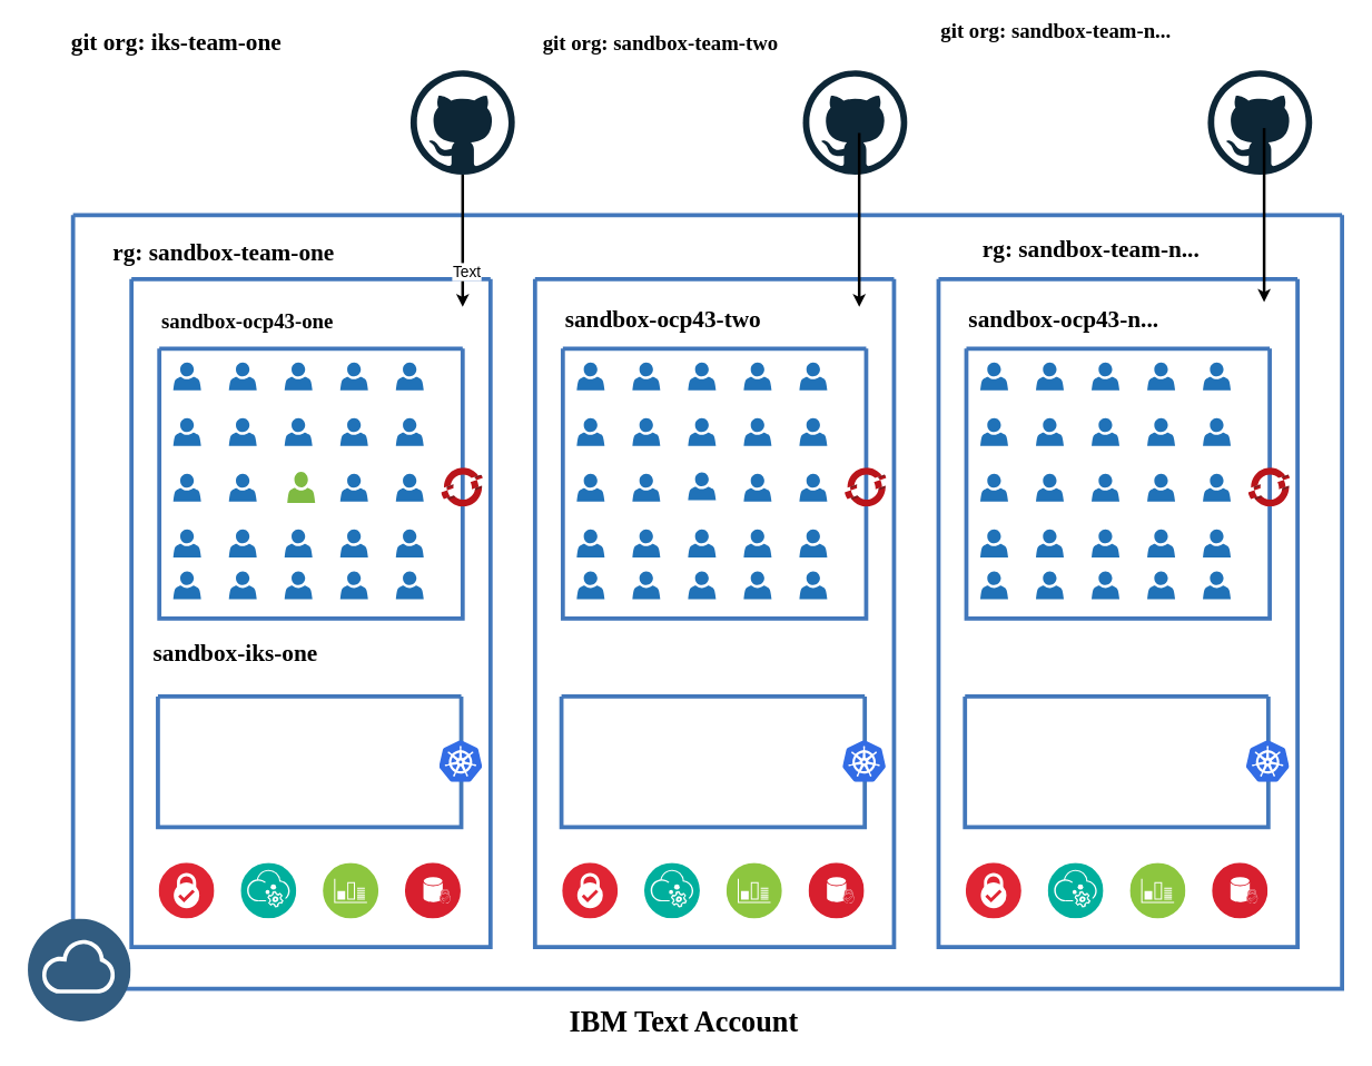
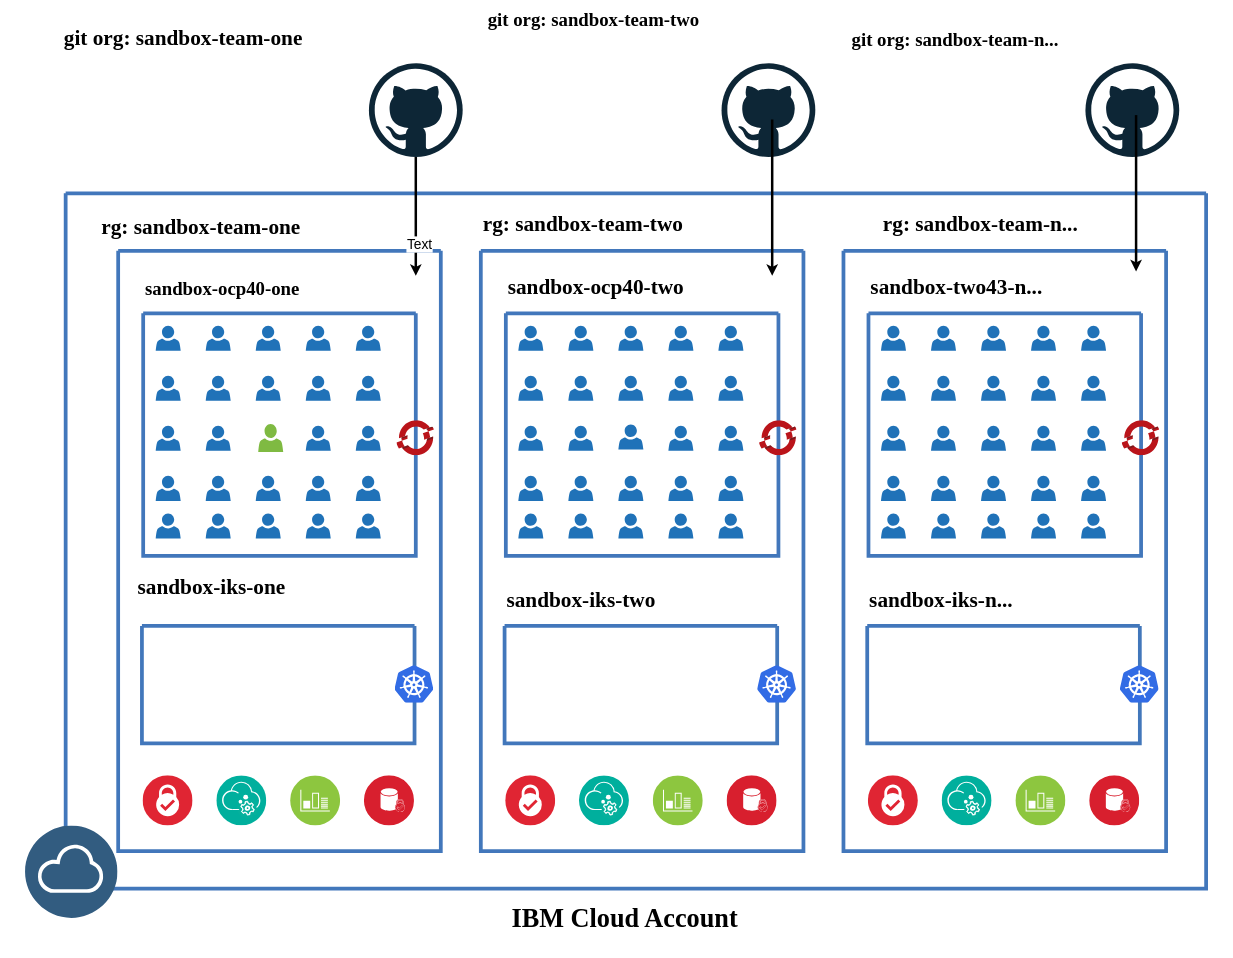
- <mxCell id="123" value="git org: sandbox-team-n..." style="text;html=1;strokeColor=none;fillColor=none;align=left;verticalAlign=middle;whiteSpace=wrap;rounded=0;fontStyle=1;fontFamily=Verdana;fontSize=15;" parent="1" vertex="1"><mxGeometry x="674" y="11" width="280" height="20" as="geometry" /></mxCell>
+ <mxCell id="123" value="git org: sandbox-team-n..." style="text;html=1;strokeColor=none;fillColor=none;align=left;verticalAlign=middle;whiteSpace=wrap;rounded=0;fontStyle=1;fontFamily=Verdana;fontSize=15;" parent="1" vertex="1"><mxGeometry x="679" y="21" width="280" height="20" as="geometry" /></mxCell>
- <mxCell id="121" value="git org: sandbox-team-two" style="text;html=1;strokeColor=none;fillColor=none;align=left;verticalAlign=middle;whiteSpace=wrap;rounded=0;fontStyle=1;fontFamily=Verdana;fontSize=15;" parent="1" vertex="1"><mxGeometry x="388" y="20" width="271" height="20" as="geometry" /></mxCell>
+ <mxCell id="121" value="git org: sandbox-team-two" style="text;html=1;strokeColor=none;fillColor=none;align=left;verticalAlign=middle;whiteSpace=wrap;rounded=0;fontStyle=1;fontFamily=Verdana;fontSize=15;" parent="1" vertex="1"><mxGeometry x="388" y="5" width="271" height="20" as="geometry" /></mxCell>
- <mxCell id="119" value="git org: iks-team-one" style="text;html=1;strokeColor=none;fillColor=none;align=left;verticalAlign=middle;whiteSpace=wrap;rounded=0;fontStyle=1;fontFamily=Verdana;fontSize=17;" parent="1" vertex="1"><mxGeometry x="49" y="21" width="292" height="20" as="geometry" /></mxCell>
+ <mxCell id="119" value="git org: sandbox-team-one" style="text;html=1;strokeColor=none;fillColor=none;align=left;verticalAlign=middle;whiteSpace=wrap;rounded=0;fontStyle=1;fontFamily=Verdana;fontSize=17;" parent="1" vertex="1"><mxGeometry x="49" y="21" width="292" height="20" as="geometry" /></mxCell>
+ <mxCell id="64" value="rg: sandbox-team-two" style="text;html=1;strokeColor=none;fillColor=none;align=left;verticalAlign=middle;whiteSpace=wrap;rounded=0;fontStyle=1;fontFamily=Verdana;fontSize=17;" parent="2" vertex="1"><mxGeometry x="332" y="16" width="238" height="20" as="geometry" /></mxCell>
- <mxCell id="30" value="sandbox-ocp43-one" style="text;html=1;strokeColor=none;fillColor=none;align=left;verticalAlign=middle;whiteSpace=wrap;rounded=0;fontStyle=1;fontFamily=Verdana;fontSize=15;" parent="2" vertex="1"><mxGeometry x="62" y="66" width="218" height="20" as="geometry" /></mxCell>
+ <mxCell id="30" value="sandbox-ocp40-one" style="text;html=1;strokeColor=none;fillColor=none;align=left;verticalAlign=middle;whiteSpace=wrap;rounded=0;fontStyle=1;fontFamily=Verdana;fontSize=15;" parent="2" vertex="1"><mxGeometry x="62" y="66" width="218" height="20" as="geometry" /></mxCell>
- <mxCell id="65" value="sandbox-ocp43-two" style="text;html=1;strokeColor=none;fillColor=none;align=left;verticalAlign=middle;whiteSpace=wrap;rounded=0;fontStyle=1;fontFamily=Verdana;fontSize=17;" parent="2" vertex="1"><mxGeometry x="352" y="66" width="218" height="20" as="geometry" /></mxCell>
+ <mxCell id="65" value="sandbox-ocp40-two" style="text;html=1;strokeColor=none;fillColor=none;align=left;verticalAlign=middle;whiteSpace=wrap;rounded=0;fontStyle=1;fontFamily=Verdana;fontSize=17;" parent="2" vertex="1"><mxGeometry x="352" y="66" width="218" height="20" as="geometry" /></mxCell>
- <mxCell id="102" value="sandbox-ocp43-n..." style="text;html=1;strokeColor=none;fillColor=none;align=left;verticalAlign=middle;whiteSpace=wrap;rounded=0;fontStyle=1;fontFamily=Verdana;fontSize=17;" parent="2" vertex="1"><mxGeometry x="642" y="66" width="218" height="20" as="geometry" /></mxCell>
+ <mxCell id="102" value="sandbox-two43-n..." style="text;html=1;strokeColor=none;fillColor=none;align=left;verticalAlign=middle;whiteSpace=wrap;rounded=0;fontStyle=1;fontFamily=Verdana;fontSize=17;" parent="2" vertex="1"><mxGeometry x="642" y="66" width="218" height="20" as="geometry" /></mxCell>
+ <mxCell id="72" value="sandbox-iks-two" style="text;html=1;strokeColor=none;fillColor=none;align=left;verticalAlign=middle;whiteSpace=wrap;rounded=0;fontStyle=1;fontFamily=Verdana;fontSize=17;" parent="2" vertex="1"><mxGeometry x="351" y="316" width="218" height="20" as="geometry" /></mxCell>
+ <mxCell id="109" value="sandbox-iks-n..." style="text;html=1;strokeColor=none;fillColor=none;align=left;verticalAlign=middle;whiteSpace=wrap;rounded=0;fontStyle=1;fontFamily=Verdana;fontSize=17;" parent="2" vertex="1"><mxGeometry x="641" y="316" width="218" height="20" as="geometry" /></mxCell>
- <mxCell id="112" value="IBM Text Account" style="text;html=1;strokeColor=none;fillColor=none;align=left;verticalAlign=middle;whiteSpace=wrap;rounded=0;fontStyle=1;fontFamily=Verdana;fontSize=21;" parent="1" vertex="1"><mxGeometry x="407" y="724" width="243" height="20" as="geometry" /></mxCell>
+ <mxCell id="112" value="IBM Cloud Account" style="text;html=1;strokeColor=none;fillColor=none;align=left;verticalAlign=middle;whiteSpace=wrap;rounded=0;fontStyle=1;fontFamily=Verdana;fontSize=21;" parent="1" vertex="1"><mxGeometry x="407" y="724" width="243" height="20" as="geometry" /></mxCell>
